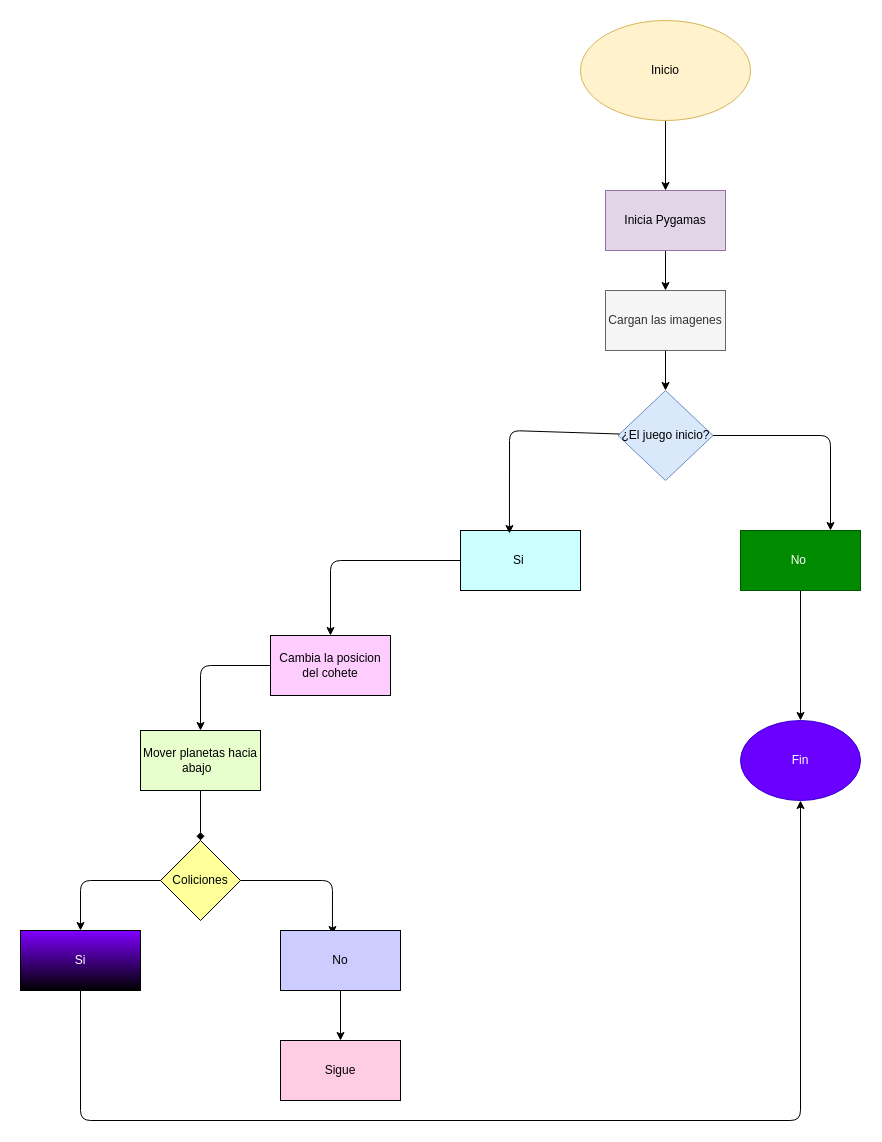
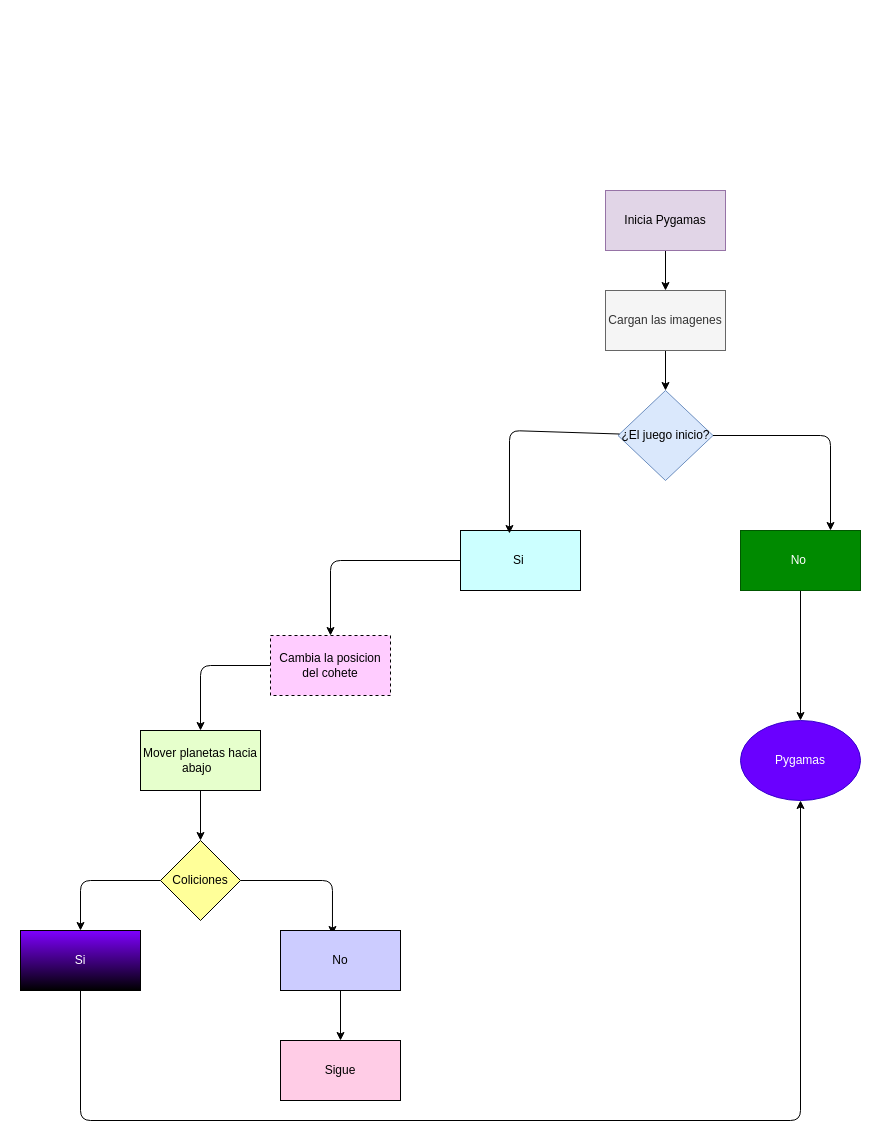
- <mxCell id="3" value="Inicio" style="ellipse;whiteSpace=wrap;html=1;fillColor=#fff2cc;strokeColor=#d6b656;" parent="1" vertex="1"><mxGeometry x="580" y="20" width="170" height="100" as="geometry" /></mxCell>
- <mxCell id="2" style="edgeStyle=none;html=1;" edge="1" parent="1" source="3" target="5"><mxGeometry relative="1" as="geometry"><mxPoint x="665" y="180" as="targetPoint" /></mxGeometry></mxCell>
- <mxCell id="16" value="Cambia la posicion del cohete" style="rounded=0;whiteSpace=wrap;html=1;fillColor=#FFCCFF;" vertex="1" parent="1"><mxGeometry x="270" y="635" width="120" height="60" as="geometry" /></mxCell>
+ <mxCell id="16" value="Cambia la posicion del cohete" style="rounded=0;whiteSpace=wrap;html=1;fillColor=#FFCCFF;dashed=1;" vertex="1" parent="1"><mxGeometry x="270" y="635" width="120" height="60" as="geometry" /></mxCell>
- <mxCell id="27" value="Fin" style="ellipse;whiteSpace=wrap;html=1;fillColor=#6a00ff;fontColor=#ffffff;strokeColor=#3700CC;" vertex="1" parent="1"><mxGeometry x="740" y="720" width="120" height="80" as="geometry" /></mxCell>
+ <mxCell id="27" value="Pygamas" style="ellipse;whiteSpace=wrap;html=1;fillColor=#6a00ff;fontColor=#ffffff;strokeColor=#3700CC;" vertex="1" parent="1"><mxGeometry x="740" y="720" width="120" height="80" as="geometry" /></mxCell>
- <mxCell id="17" style="edgeStyle=none;html=1;endArrow=diamond;" edge="1" parent="1" source="18" target="21"><mxGeometry relative="1" as="geometry" /></mxCell>
+ <mxCell id="17" style="edgeStyle=none;html=1;" edge="1" parent="1" source="18" target="21"><mxGeometry relative="1" as="geometry" /></mxCell>
